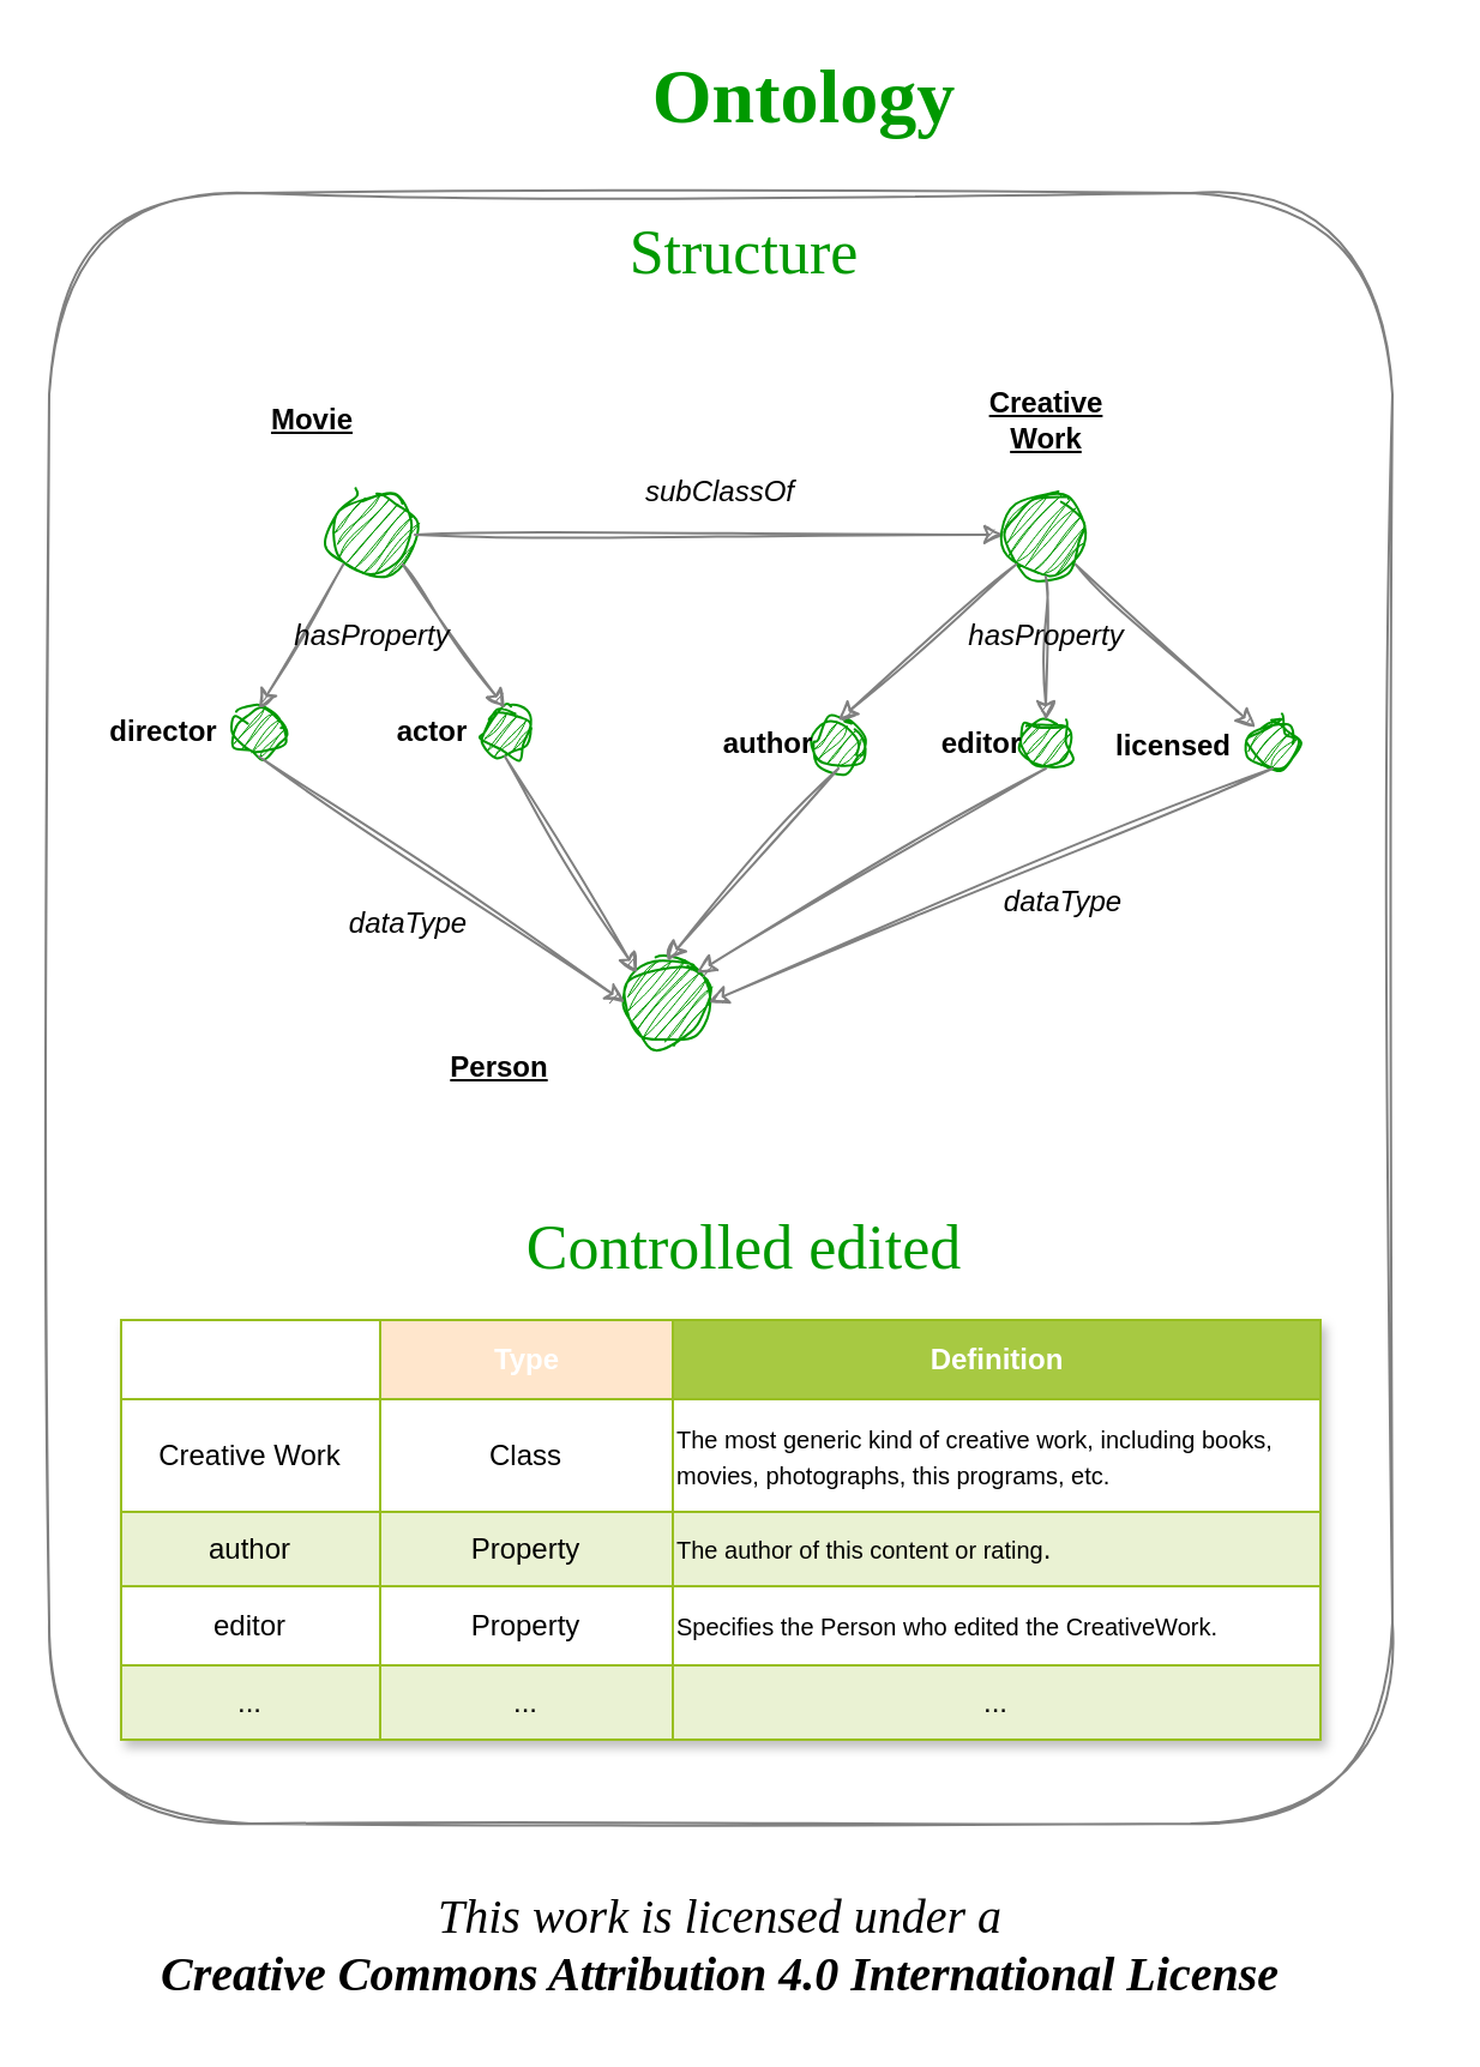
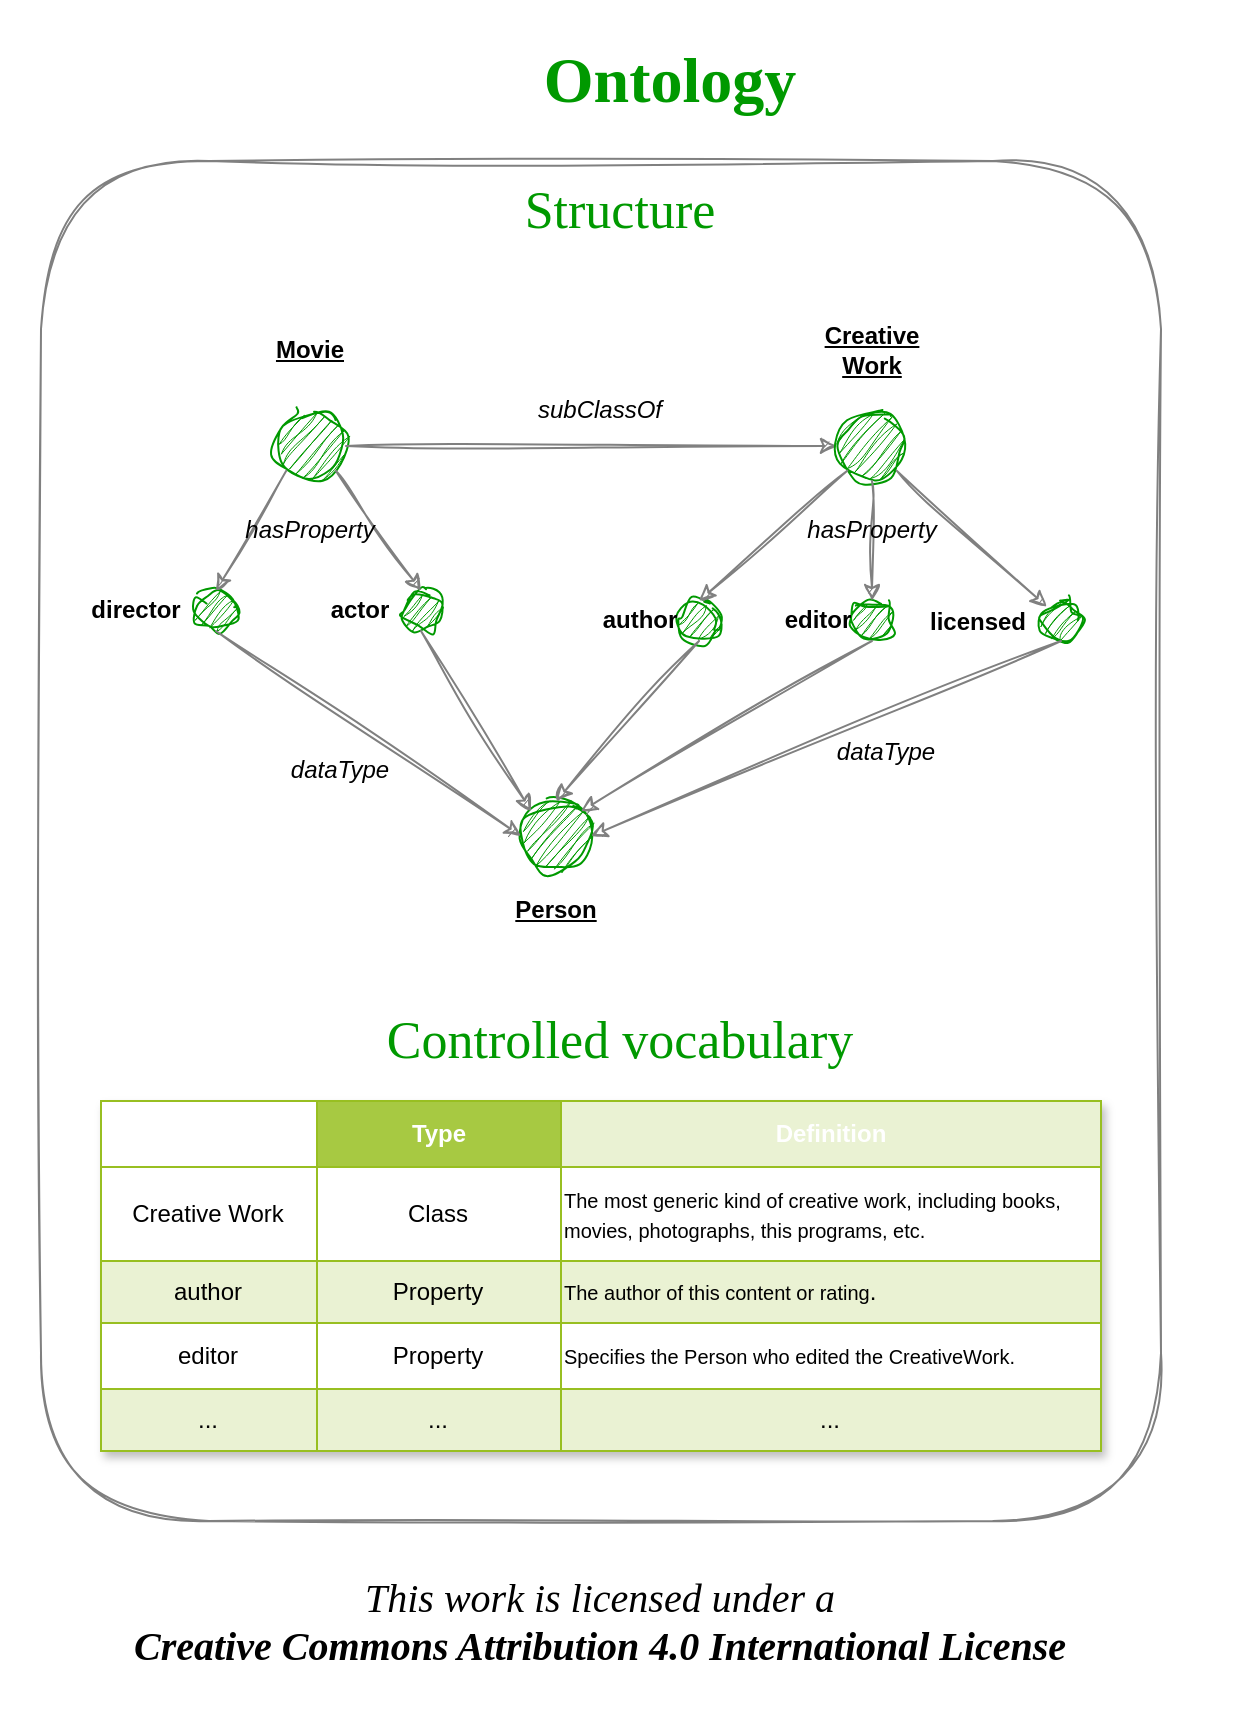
- <mxCell id="16" value="&lt;b&gt;&lt;u&gt;Movie&lt;/u&gt;&lt;/b&gt;" style="text;html=1;strokeColor=none;fillColor=none;align=center;verticalAlign=middle;whiteSpace=wrap;rounded=0;" vertex="1" parent="1"><mxGeometry x="100" y="160" width="60" height="30" as="geometry" /></mxCell>
+ <mxCell id="16" value="&lt;b&gt;&lt;u&gt;Movie&lt;/u&gt;&lt;/b&gt;" style="text;html=1;strokeColor=none;fillColor=none;align=center;verticalAlign=middle;whiteSpace=wrap;rounded=0;" vertex="1" parent="1"><mxGeometry x="125" y="160" width="60" height="30" as="geometry" /></mxCell>
- <mxCell id="25" value="&lt;b&gt;&lt;u&gt;Person&lt;/u&gt;&lt;/b&gt;" style="text;html=1;strokeColor=none;fillColor=none;align=center;verticalAlign=middle;whiteSpace=wrap;rounded=0;" vertex="1" parent="1"><mxGeometry x="177.5" y="430" width="60" height="30" as="geometry" /></mxCell>
+ <mxCell id="25" value="&lt;b&gt;&lt;u&gt;Person&lt;/u&gt;&lt;/b&gt;" style="text;html=1;strokeColor=none;fillColor=none;align=center;verticalAlign=middle;whiteSpace=wrap;rounded=0;" vertex="1" parent="1"><mxGeometry x="247.5" y="440" width="60" height="30" as="geometry" /></mxCell>
- <mxCell id="58" value="&lt;font color=&quot;#009900&quot; style=&quot;font-size: 26px;&quot; data-font-src=&quot;https://fonts.googleapis.com/css?family=Caveat&quot; face=&quot;Caveat&quot;&gt;Controlled edited&lt;/font&gt;" style="text;html=1;strokeColor=none;fillColor=none;align=center;verticalAlign=middle;whiteSpace=wrap;rounded=0;" vertex="1" parent="1"><mxGeometry x="50" y="500" width="520" height="40" as="geometry" /></mxCell>
+ <mxCell id="58" value="&lt;font color=&quot;#009900&quot; style=&quot;font-size: 26px;&quot; data-font-src=&quot;https://fonts.googleapis.com/css?family=Caveat&quot; face=&quot;Caveat&quot;&gt;Controlled vocabulary&lt;/font&gt;" style="text;html=1;strokeColor=none;fillColor=none;align=center;verticalAlign=middle;whiteSpace=wrap;rounded=0;" vertex="1" parent="1"><mxGeometry x="50" y="500" width="520" height="40" as="geometry" /></mxCell>
- <mxCell id="40" value="Type" style="connectable=0;recursiveResize=0;strokeColor=inherit;fillColor=#ffe6cc;align=center;fontStyle=1;fontColor=#FFFFFF;html=1;" vertex="1" parent="38"><mxGeometry x="108" width="122" height="33" as="geometry"><mxRectangle width="122" height="33" as="alternateBounds" /></mxGeometry></mxCell>
+ <mxCell id="40" value="Type" style="connectable=0;recursiveResize=0;strokeColor=inherit;fillColor=#A7C942;align=center;fontStyle=1;fontColor=#FFFFFF;html=1;" vertex="1" parent="38"><mxGeometry x="108" width="122" height="33" as="geometry"><mxRectangle width="122" height="33" as="alternateBounds" /></mxGeometry></mxCell>
- <mxCell id="41" value="Definition" style="connectable=0;recursiveResize=0;strokeColor=inherit;fillColor=#A7C942;align=center;fontStyle=1;fontColor=#FFFFFF;html=1;" vertex="1" parent="38"><mxGeometry x="230" width="270" height="33" as="geometry"><mxRectangle width="270" height="33" as="alternateBounds" /></mxGeometry></mxCell>
+ <mxCell id="41" value="Definition" style="connectable=0;recursiveResize=0;strokeColor=inherit;fillColor=#eaf2d3;align=center;fontStyle=1;fontColor=#FFFFFF;html=1;" vertex="1" parent="38"><mxGeometry x="230" width="270" height="33" as="geometry"><mxRectangle width="270" height="33" as="alternateBounds" /></mxGeometry></mxCell>
